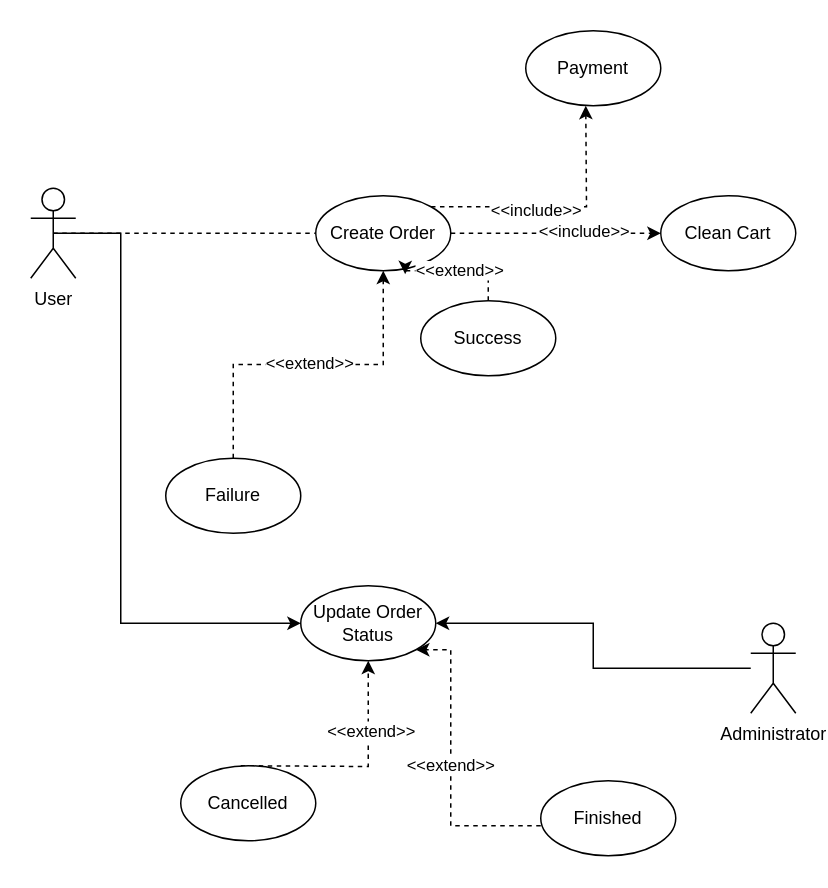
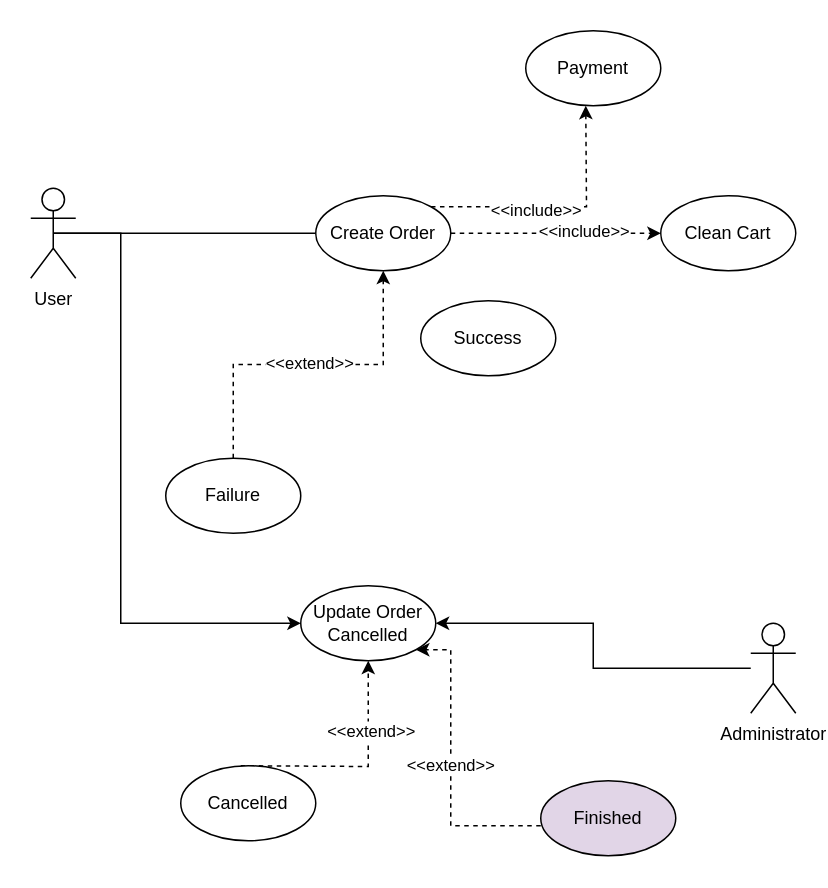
- <mxCell id="2" style="edgeStyle=orthogonalEdgeStyle;rounded=0;orthogonalLoop=1;jettySize=auto;html=1;exitX=0.5;exitY=0.5;exitDx=0;exitDy=0;exitPerimeter=0;endArrow=none;endFill=0;dashed=1;" edge="1" parent="1" source="4" target="9"><mxGeometry relative="1" as="geometry" /></mxCell>
+ <mxCell id="2" style="edgeStyle=orthogonalEdgeStyle;rounded=0;orthogonalLoop=1;jettySize=auto;html=1;exitX=0.5;exitY=0.5;exitDx=0;exitDy=0;exitPerimeter=0;endArrow=none;endFill=0;" edge="1" parent="1" source="4" target="9"><mxGeometry relative="1" as="geometry" /></mxCell>
- <mxCell id="11" value="&amp;lt;&amp;lt;extend&amp;gt;&amp;gt;" style="edgeStyle=orthogonalEdgeStyle;rounded=0;orthogonalLoop=1;jettySize=auto;html=1;entryX=0.662;entryY=1.046;entryDx=0;entryDy=0;entryPerimeter=0;dashed=1;endArrow=classic;endFill=1;" edge="1" parent="1" source="12" target="9"><mxGeometry relative="1" as="geometry" /></mxCell>
- <mxCell id="22" value="Update Order Status" style="ellipse;whiteSpace=wrap;html=1;" vertex="1" parent="1"><mxGeometry x="200" y="390" width="90" height="50" as="geometry" /></mxCell>
+ <mxCell id="22" value="Update Order Cancelled" style="ellipse;whiteSpace=wrap;html=1;" vertex="1" parent="1"><mxGeometry x="200" y="390" width="90" height="50" as="geometry" /></mxCell>
- <mxCell id="24" value="Finished" style="ellipse;whiteSpace=wrap;html=1;" vertex="1" parent="1"><mxGeometry x="360" y="520" width="90" height="50" as="geometry" /></mxCell>
+ <mxCell id="24" value="Finished" style="ellipse;whiteSpace=wrap;html=1;fillColor=#e1d5e7;" vertex="1" parent="1"><mxGeometry x="360" y="520" width="90" height="50" as="geometry" /></mxCell>
